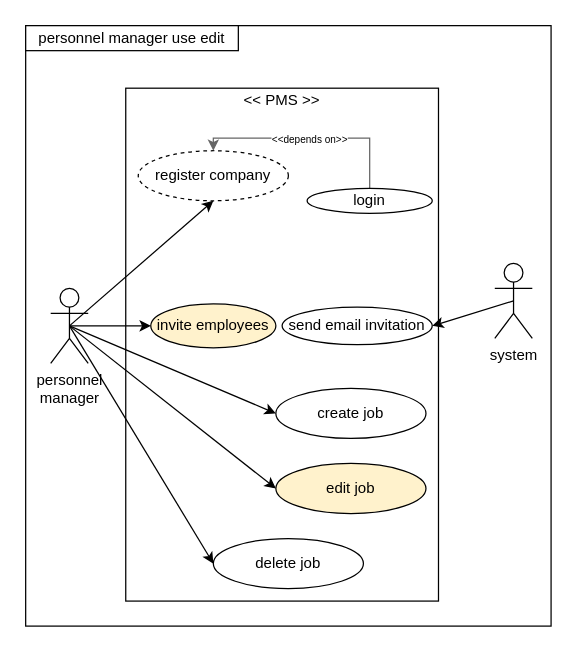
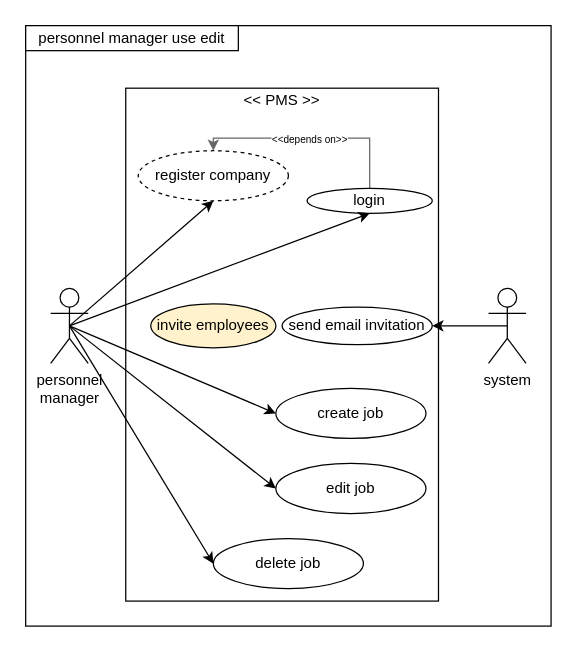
+ <mxCell id="11" style="edgeStyle=none;rounded=0;orthogonalLoop=1;jettySize=auto;html=1;exitX=0.5;exitY=0.5;exitDx=0;exitDy=0;exitPerimeter=0;entryX=0.5;entryY=1;entryDx=0;entryDy=0;" edge="1" parent="1" source="4" target="9"><mxGeometry relative="1" as="geometry" /></mxCell>
- <mxCell id="21" value="system" style="shape=umlActor;verticalLabelPosition=bottom;verticalAlign=top;html=1;strokeColor=#000000;strokeWidth=1;" vertex="1" parent="1"><mxGeometry x="395" y="210" width="30" height="60" as="geometry" /></mxCell>
+ <mxCell id="21" value="system" style="shape=umlActor;verticalLabelPosition=bottom;verticalAlign=top;html=1;strokeColor=#000000;strokeWidth=1;" vertex="1" parent="1"><mxGeometry x="390" y="230" width="30" height="60" as="geometry" /></mxCell>
- <mxCell id="16" style="rounded=0;orthogonalLoop=1;jettySize=auto;html=1;exitX=0.5;exitY=0.5;exitDx=0;exitDy=0;exitPerimeter=0;entryX=0;entryY=0.5;entryDx=0;entryDy=0;" edge="1" parent="1" source="4" target="12"><mxGeometry relative="1" as="geometry" /></mxCell>
- <mxCell id="14" value="edit job" style="ellipse;whiteSpace=wrap;html=1;strokeColor=#000000;strokeWidth=1;fillColor=#fff2cc;" vertex="1" parent="1"><mxGeometry x="220" y="370" width="120" height="40" as="geometry" /></mxCell>
+ <mxCell id="14" value="edit job" style="ellipse;whiteSpace=wrap;html=1;strokeColor=#000000;strokeWidth=1;" vertex="1" parent="1"><mxGeometry x="220" y="370" width="120" height="40" as="geometry" /></mxCell>
